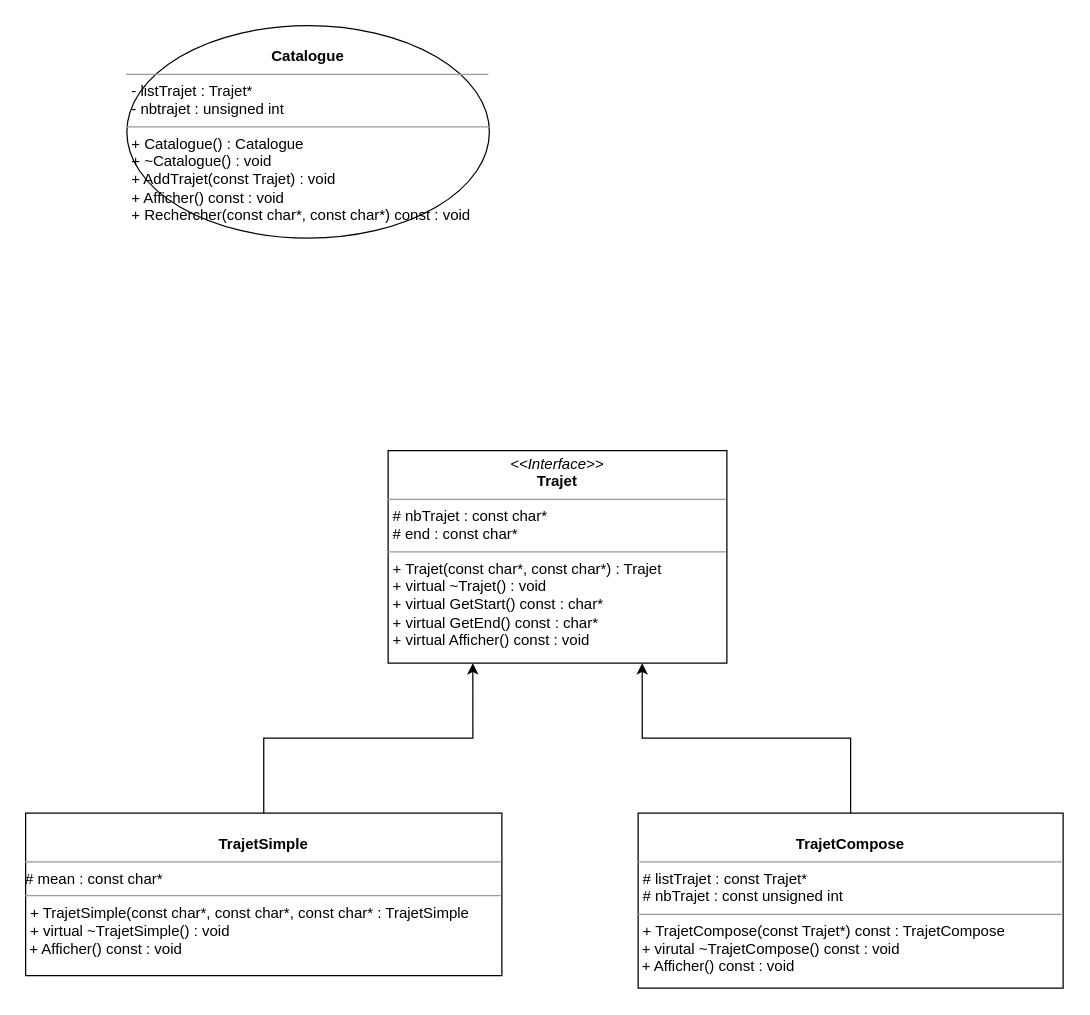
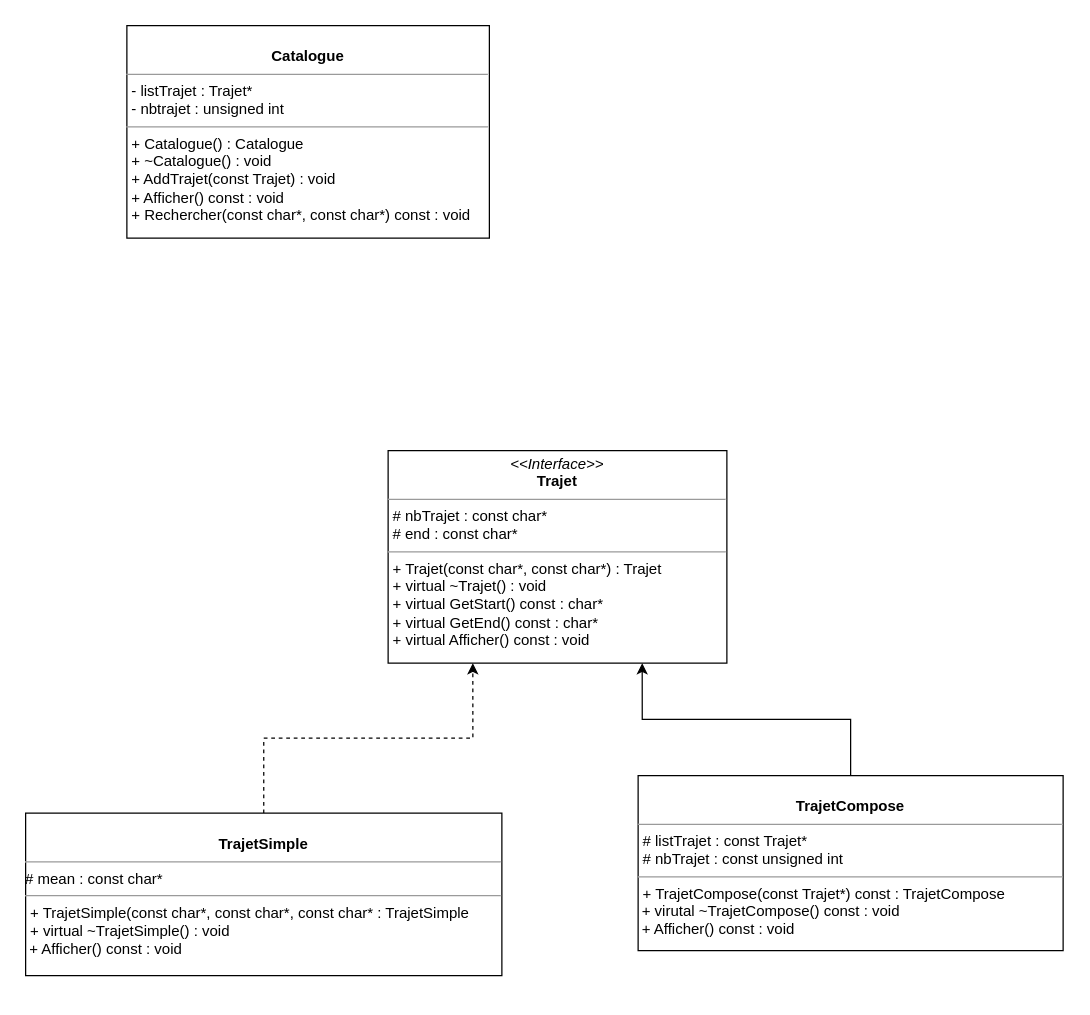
- <mxCell id="7" value="&lt;p style=&quot;margin: 0px ; margin-top: 4px ; text-align: center&quot;&gt;&lt;br&gt;&lt;b&gt;Catalogue&lt;/b&gt;&lt;/p&gt;&lt;hr size=&quot;1&quot;&gt;&lt;p style=&quot;margin: 0px ; margin-left: 4px&quot;&gt;- listTrajet : Trajet*&lt;/p&gt;&lt;p style=&quot;margin: 0px ; margin-left: 4px&quot;&gt;- nbtrajet : unsigned int&lt;br&gt;&lt;/p&gt;&lt;hr size=&quot;1&quot;&gt;&lt;p style=&quot;margin: 0px ; margin-left: 4px&quot;&gt;+ Catalogue() : Catalogue&lt;/p&gt;&lt;p style=&quot;margin: 0px ; margin-left: 4px&quot;&gt;+ ~Catalogue() : void&lt;/p&gt;&lt;p style=&quot;margin: 0px ; margin-left: 4px&quot;&gt;+ AddTrajet(const Trajet) : void&lt;br&gt;&lt;/p&gt;&lt;p style=&quot;margin: 0px ; margin-left: 4px&quot;&gt;+ Afficher() const : void&lt;/p&gt;&lt;p style=&quot;margin: 0px ; margin-left: 4px&quot;&gt;+ Rechercher(const char*, const char*) const : void&lt;br&gt;&lt;/p&gt;" style="ellipse;verticalAlign=top;align=left;overflow=fill;fontSize=12;fontFamily=Helvetica;html=1;shadow=0;comic=0;labelBackgroundColor=none;strokeWidth=1;" vertex="1" parent="1"><mxGeometry x="101" y="20" width="290" height="170" as="geometry" /></mxCell>
+ <mxCell id="7" value="&lt;p style=&quot;margin: 0px ; margin-top: 4px ; text-align: center&quot;&gt;&lt;br&gt;&lt;b&gt;Catalogue&lt;/b&gt;&lt;/p&gt;&lt;hr size=&quot;1&quot;&gt;&lt;p style=&quot;margin: 0px ; margin-left: 4px&quot;&gt;- listTrajet : Trajet*&lt;/p&gt;&lt;p style=&quot;margin: 0px ; margin-left: 4px&quot;&gt;- nbtrajet : unsigned int&lt;br&gt;&lt;/p&gt;&lt;hr size=&quot;1&quot;&gt;&lt;p style=&quot;margin: 0px ; margin-left: 4px&quot;&gt;+ Catalogue() : Catalogue&lt;/p&gt;&lt;p style=&quot;margin: 0px ; margin-left: 4px&quot;&gt;+ ~Catalogue() : void&lt;/p&gt;&lt;p style=&quot;margin: 0px ; margin-left: 4px&quot;&gt;+ AddTrajet(const Trajet) : void&lt;br&gt;&lt;/p&gt;&lt;p style=&quot;margin: 0px ; margin-left: 4px&quot;&gt;+ Afficher() const : void&lt;/p&gt;&lt;p style=&quot;margin: 0px ; margin-left: 4px&quot;&gt;+ Rechercher(const char*, const char*) const : void&lt;br&gt;&lt;/p&gt;" style="verticalAlign=top;align=left;overflow=fill;fontSize=12;fontFamily=Helvetica;html=1;rounded=0;shadow=0;comic=0;labelBackgroundColor=none;strokeWidth=1" vertex="1" parent="1"><mxGeometry x="101" y="20" width="290" height="170" as="geometry" /></mxCell>
- <mxCell id="3" value="" style="edgeStyle=orthogonalEdgeStyle;rounded=0;orthogonalLoop=1;jettySize=auto;html=1;entryX=0.25;entryY=1;entryDx=0;entryDy=0;" edge="1" parent="1" source="4" target="2"><mxGeometry relative="1" as="geometry"><mxPoint x="160" y="490" as="targetPoint" /></mxGeometry></mxCell>
+ <mxCell id="3" value="" style="edgeStyle=orthogonalEdgeStyle;rounded=0;orthogonalLoop=1;jettySize=auto;html=1;entryX=0.25;entryY=1;entryDx=0;entryDy=0;dashed=1;" edge="1" parent="1" source="4" target="2"><mxGeometry relative="1" as="geometry"><mxPoint x="160" y="490" as="targetPoint" /></mxGeometry></mxCell>
- <mxCell id="6" value="&lt;p style=&quot;margin: 0px ; margin-top: 4px ; text-align: center&quot;&gt;&lt;br&gt;&lt;b&gt;TrajetCompose&lt;/b&gt;&lt;/p&gt;&lt;hr size=&quot;1&quot;&gt;&lt;p style=&quot;margin: 0px ; margin-left: 4px&quot;&gt;# listTrajet : const Trajet*&lt;br&gt;&lt;/p&gt;&lt;p style=&quot;margin: 0px ; margin-left: 4px&quot;&gt;# nbTrajet : const unsigned int&lt;br&gt;&lt;/p&gt;&lt;hr size=&quot;1&quot;&gt;&lt;div&gt;&lt;p style=&quot;margin: 0px ; margin-left: 4px&quot;&gt;+ TrajetCompose(const Trajet*) const : TrajetCompose&lt;/p&gt;&lt;/div&gt;&lt;div&gt;&amp;nbsp;+ virutal ~TrajetCompose() const : void &lt;br&gt;&lt;/div&gt;&lt;div&gt;&amp;nbsp;+ Afficher() const : void&lt;/div&gt;&lt;div&gt;&lt;br&gt;&lt;/div&gt;" style="verticalAlign=top;align=left;overflow=fill;fontSize=12;fontFamily=Helvetica;html=1;rounded=0;shadow=0;comic=0;labelBackgroundColor=none;strokeWidth=1" parent="1" vertex="1"><mxGeometry x="510" y="650" width="340" height="140" as="geometry" /></mxCell>
+ <mxCell id="6" value="&lt;p style=&quot;margin: 0px ; margin-top: 4px ; text-align: center&quot;&gt;&lt;br&gt;&lt;b&gt;TrajetCompose&lt;/b&gt;&lt;/p&gt;&lt;hr size=&quot;1&quot;&gt;&lt;p style=&quot;margin: 0px ; margin-left: 4px&quot;&gt;# listTrajet : const Trajet*&lt;br&gt;&lt;/p&gt;&lt;p style=&quot;margin: 0px ; margin-left: 4px&quot;&gt;# nbTrajet : const unsigned int&lt;br&gt;&lt;/p&gt;&lt;hr size=&quot;1&quot;&gt;&lt;div&gt;&lt;p style=&quot;margin: 0px ; margin-left: 4px&quot;&gt;+ TrajetCompose(const Trajet*) const : TrajetCompose&lt;/p&gt;&lt;/div&gt;&lt;div&gt;&amp;nbsp;+ virutal ~TrajetCompose() const : void &lt;br&gt;&lt;/div&gt;&lt;div&gt;&amp;nbsp;+ Afficher() const : void&lt;/div&gt;&lt;div&gt;&lt;br&gt;&lt;/div&gt;" style="verticalAlign=top;align=left;overflow=fill;fontSize=12;fontFamily=Helvetica;html=1;rounded=0;shadow=0;comic=0;labelBackgroundColor=none;strokeWidth=1" parent="1" vertex="1"><mxGeometry x="510" y="620" width="340" height="140" as="geometry" /></mxCell>
